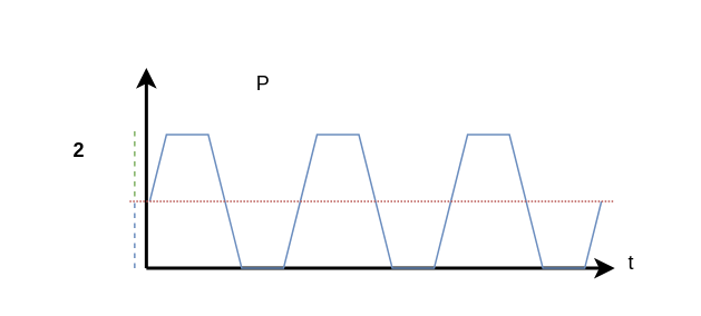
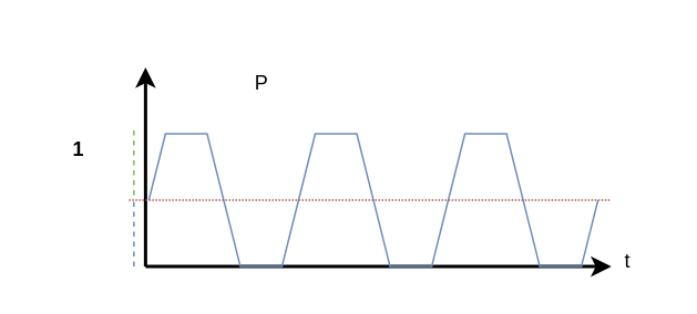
- <mxCell id="11" value="2" style="text;html=1;strokeColor=none;fillColor=none;align=center;verticalAlign=middle;whiteSpace=wrap;rounded=0;fontStyle=1" vertex="1" parent="2"><mxGeometry x="7" y="60" width="40" height="20" as="geometry" /></mxCell>
+ <mxCell id="11" value="1" style="text;html=1;strokeColor=none;fillColor=none;align=center;verticalAlign=middle;whiteSpace=wrap;rounded=0;fontStyle=1" vertex="1" parent="2"><mxGeometry x="7" y="60" width="40" height="20" as="geometry" /></mxCell>
